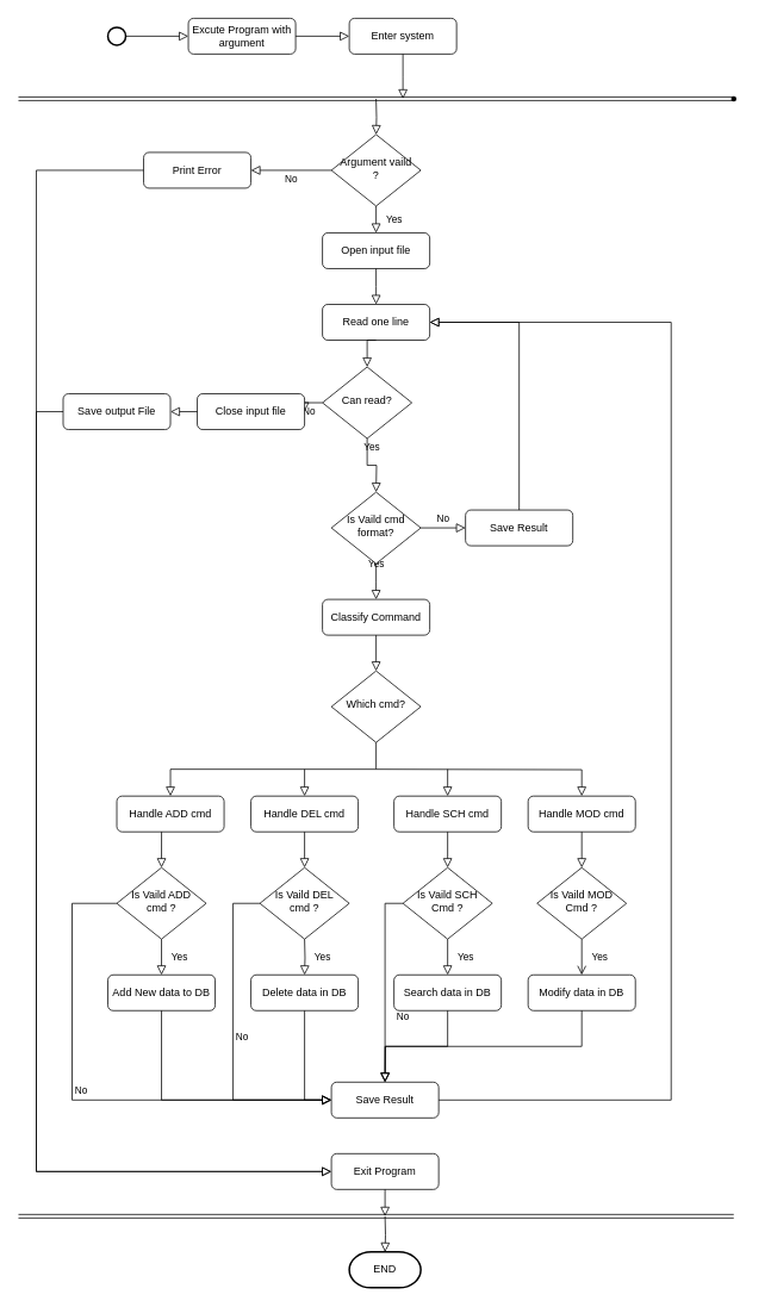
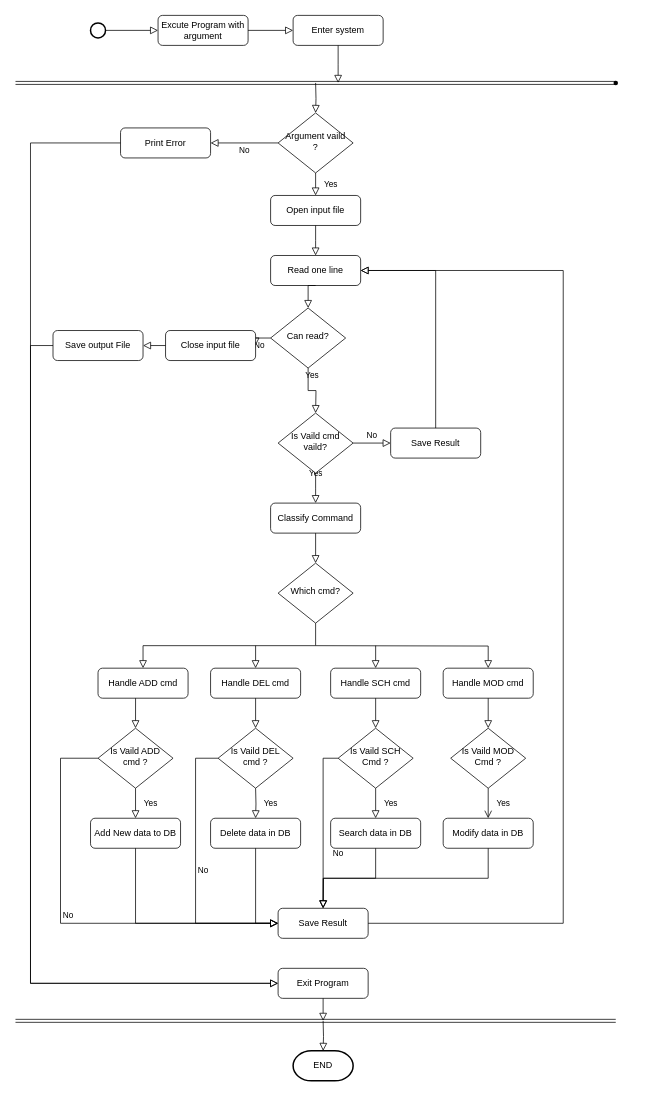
- <mxCell id="4" value="Is Vaild cmd format?" style="rhombus;whiteSpace=wrap;html=1;shadow=0;fontFamily=Helvetica;fontSize=12;align=center;strokeWidth=1;spacing=6;spacingTop=-4;" parent="1" vertex="1"><mxGeometry x="370" y="550" width="100" height="80" as="geometry" /></mxCell>
+ <mxCell id="4" value="Is Vaild cmd vaild?" style="rhombus;whiteSpace=wrap;html=1;shadow=0;fontFamily=Helvetica;fontSize=12;align=center;strokeWidth=1;spacing=6;spacingTop=-4;" parent="1" vertex="1"><mxGeometry x="370" y="550" width="100" height="80" as="geometry" /></mxCell>
